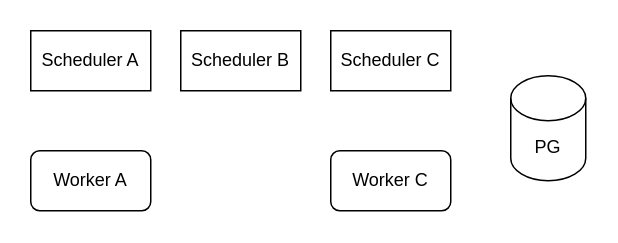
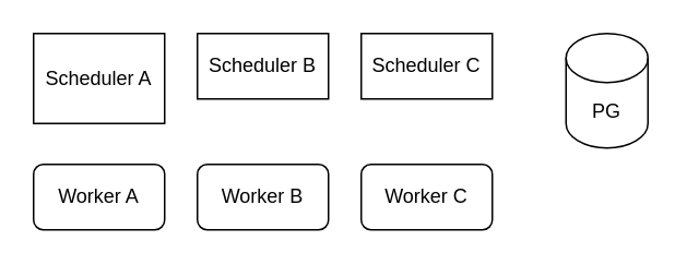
- <mxCell id="2" value="Scheduler A" style="rounded=0;whiteSpace=wrap;html=1;" parent="1" vertex="1"><mxGeometry x="20" y="20" width="80" height="40" as="geometry" /></mxCell>
+ <mxCell id="2" value="Scheduler A" style="rounded=0;whiteSpace=wrap;html=1;" parent="1" vertex="1"><mxGeometry x="20" y="20" width="80" height="55" as="geometry" /></mxCell>
- <mxCell id="8" value="PG" style="shape=cylinder3;whiteSpace=wrap;html=1;boundedLbl=1;backgroundOutline=1;size=15;" parent="1" vertex="1"><mxGeometry x="340" y="50" width="50" height="70" as="geometry" /></mxCell>
+ <mxCell id="8" value="PG" style="shape=cylinder3;whiteSpace=wrap;html=1;boundedLbl=1;backgroundOutline=1;size=15;" parent="1" vertex="1"><mxGeometry x="345" y="20" width="50" height="70" as="geometry" /></mxCell>
+ <mxCell id="6" value="Worker B" style="rounded=1;whiteSpace=wrap;html=1;" parent="1" vertex="1"><mxGeometry x="120" y="100" width="80" height="40" as="geometry" /></mxCell>
